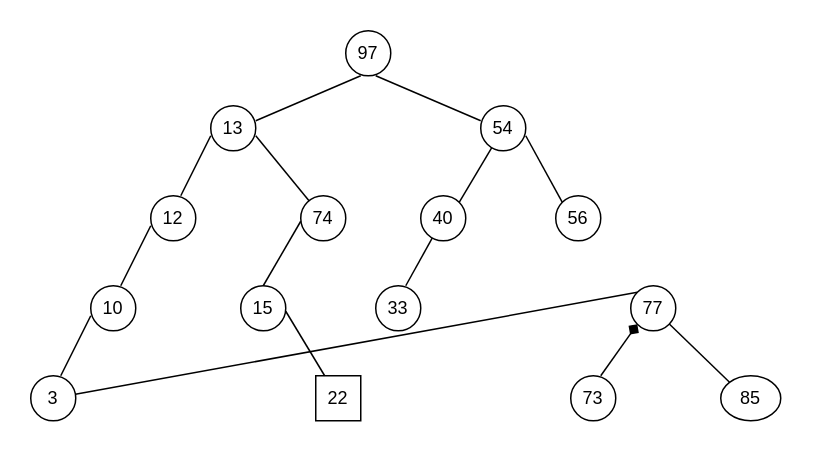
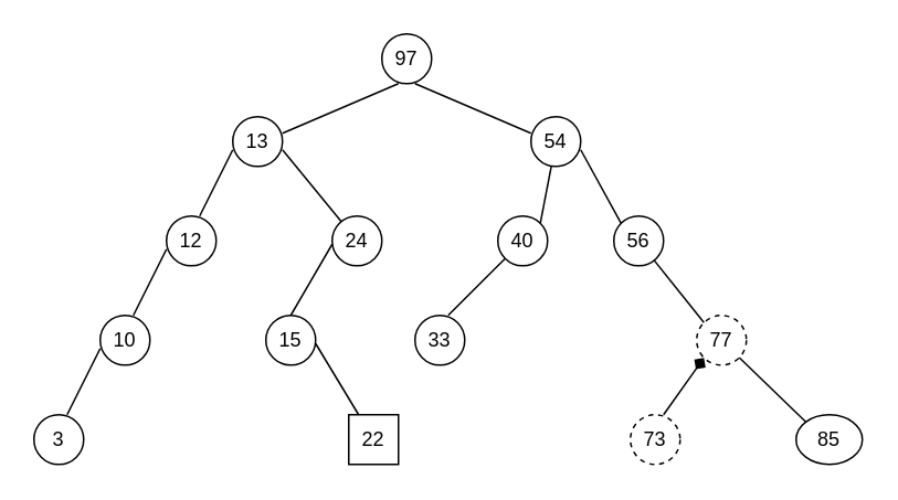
- <mxCell id="11" value="74" style="ellipse;whiteSpace=wrap;html=1;aspect=fixed;" parent="1" vertex="1"><mxGeometry x="200" y="130" width="30" height="30" as="geometry" /></mxCell>
+ <mxCell id="11" value="24" style="ellipse;whiteSpace=wrap;html=1;aspect=fixed;" parent="1" vertex="1"><mxGeometry x="200" y="130" width="30" height="30" as="geometry" /></mxCell>
- <mxCell id="14" value="40" style="ellipse;whiteSpace=wrap;html=1;aspect=fixed;" parent="1" vertex="1"><mxGeometry x="280" y="130" width="30" height="30" as="geometry" /></mxCell>
+ <mxCell id="14" value="40" style="ellipse;whiteSpace=wrap;html=1;aspect=fixed;" parent="1" vertex="1"><mxGeometry x="300" y="130" width="30" height="30" as="geometry" /></mxCell>
- <mxCell id="16" value="77" style="ellipse;whiteSpace=wrap;html=1;aspect=fixed;" parent="1" vertex="1"><mxGeometry x="420" y="190" width="30" height="30" as="geometry" /></mxCell>
+ <mxCell id="16" value="77" style="ellipse;whiteSpace=wrap;html=1;aspect=fixed;dashed=1;" parent="1" vertex="1"><mxGeometry x="420" y="190" width="30" height="30" as="geometry" /></mxCell>
- <mxCell id="28" value="" style="endArrow=none;html=1;rounded=0;exitX=0;exitY=0;exitDx=0;exitDy=0;" parent="1" source="16" target="10" edge="1"><mxGeometry width="50" height="50" relative="1" as="geometry"><mxPoint x="425" y="190" as="sourcePoint" /><mxPoint x="400" y="151" as="targetPoint" /></mxGeometry></mxCell>
+ <mxCell id="28" value="" style="endArrow=none;html=1;rounded=0;exitX=0;exitY=0;exitDx=0;exitDy=0;" parent="1" source="16" target="8" edge="1"><mxGeometry width="50" height="50" relative="1" as="geometry"><mxPoint x="425" y="190" as="sourcePoint" /><mxPoint x="400" y="151" as="targetPoint" /></mxGeometry></mxCell>
- <mxCell id="17" value="73" style="ellipse;whiteSpace=wrap;html=1;aspect=fixed;" parent="1" vertex="1"><mxGeometry x="380" y="250" width="30" height="30" as="geometry" /></mxCell>
+ <mxCell id="17" value="73" style="ellipse;whiteSpace=wrap;html=1;aspect=fixed;dashed=1;" parent="1" vertex="1"><mxGeometry x="380" y="250" width="30" height="30" as="geometry" /></mxCell>
